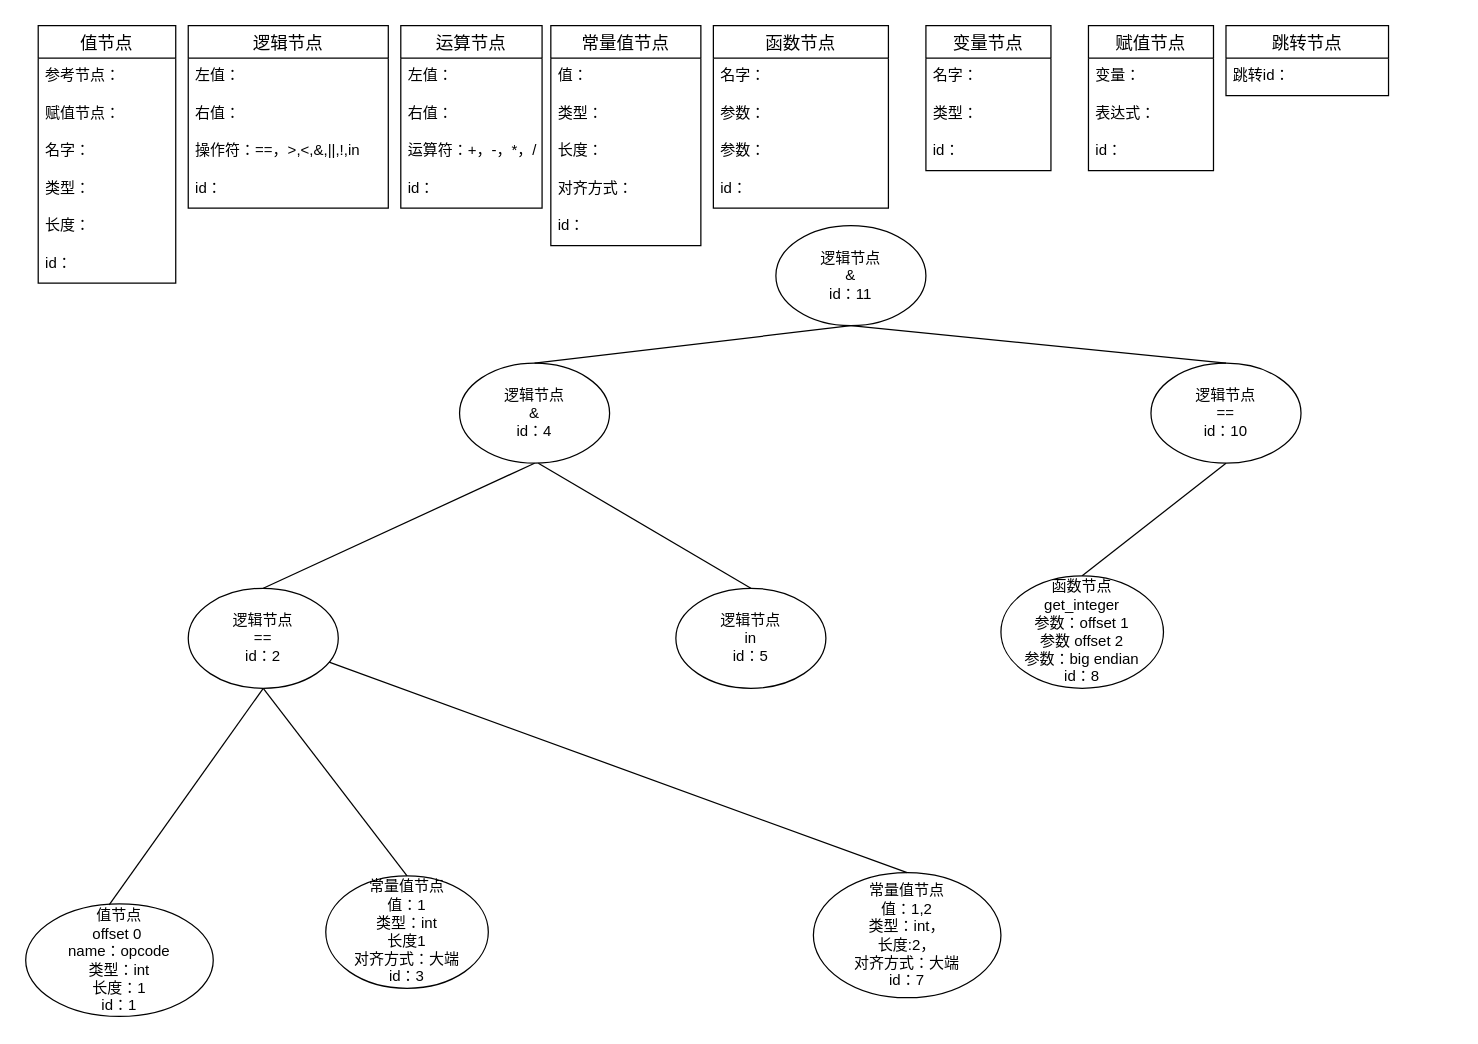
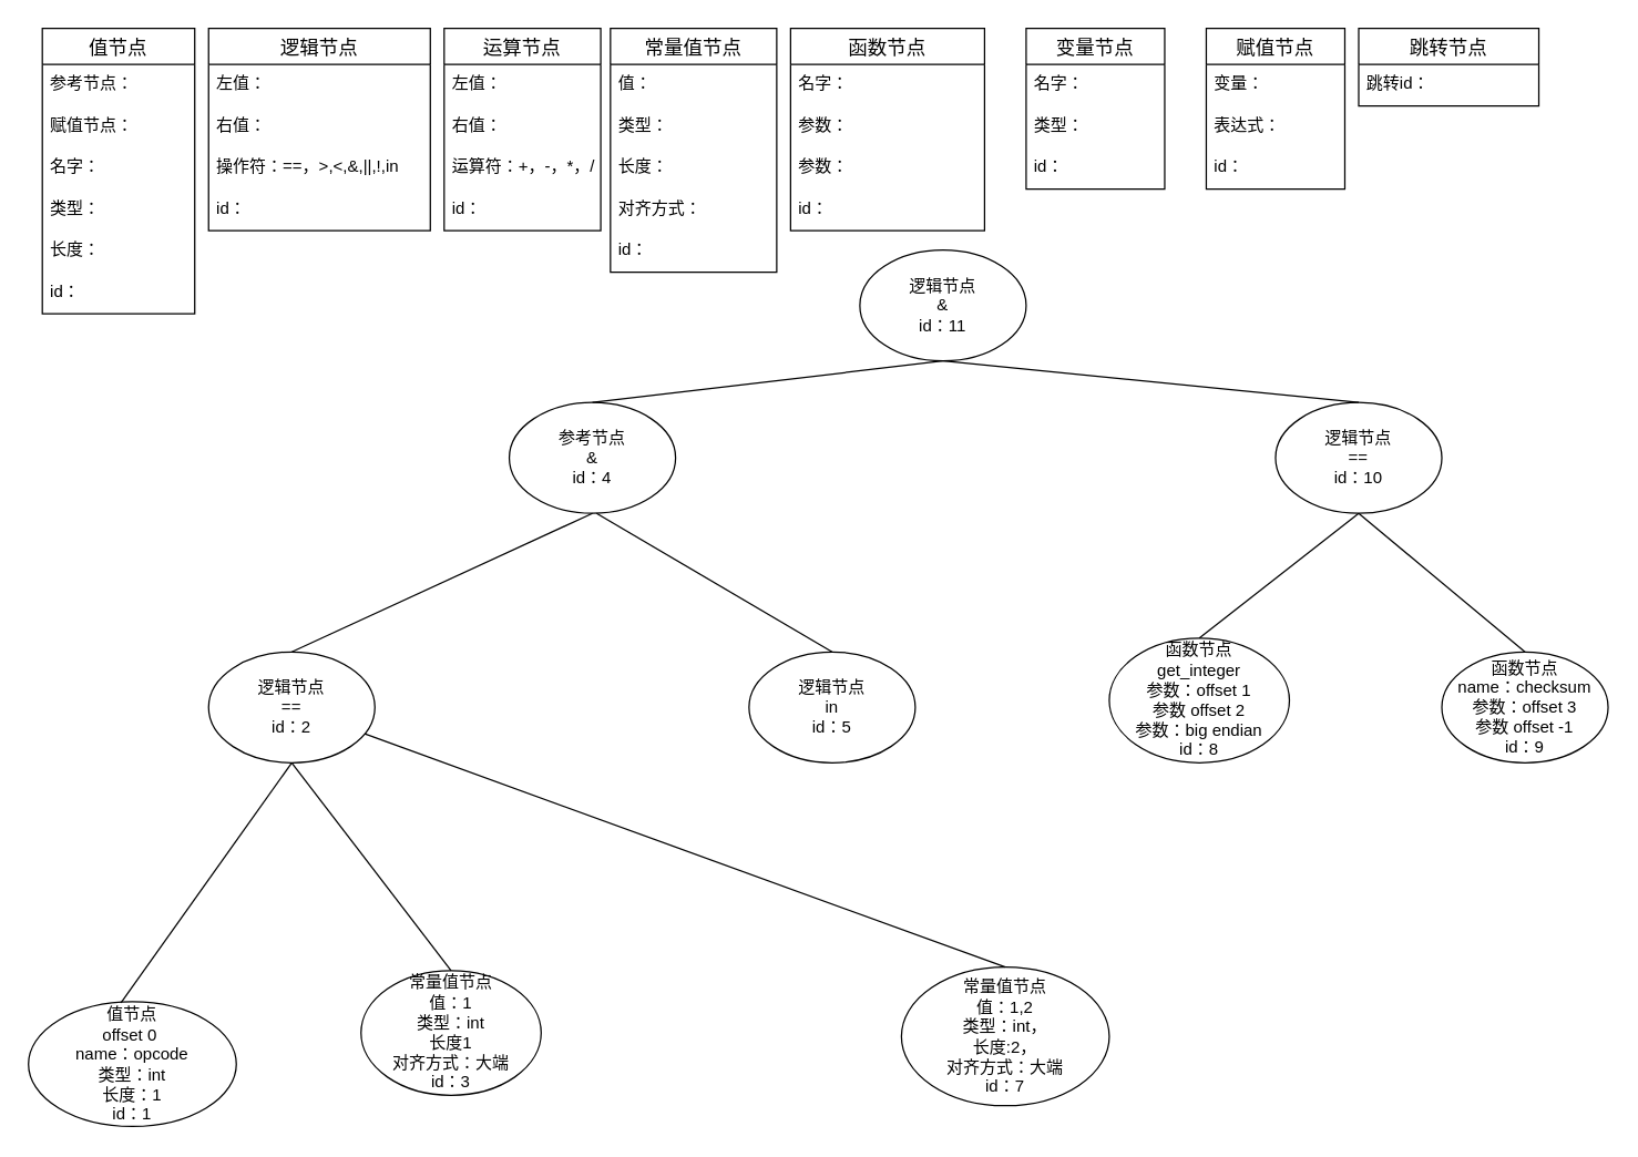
- <mxCell id="41" value="逻辑节点&lt;br&gt;&amp;amp;&lt;br&gt;id：4" style="ellipse;whiteSpace=wrap;html=1;" parent="1" vertex="1"><mxGeometry x="367" y="290" width="120" height="80" as="geometry" /></mxCell>
+ <mxCell id="41" value="参考节点&lt;br&gt;&amp;amp;&lt;br&gt;id：4" style="ellipse;whiteSpace=wrap;html=1;" parent="1" vertex="1"><mxGeometry x="367" y="290" width="120" height="80" as="geometry" /></mxCell>
+ <mxCell id="58" value="" style="endArrow=none;html=1;rounded=0;entryX=0.5;entryY=1;entryDx=0;entryDy=0;exitX=0.5;exitY=0;exitDx=0;exitDy=0;" parent="1" source="49" target="47" edge="1"><mxGeometry width="50" height="50" relative="1" as="geometry"><mxPoint x="1000" y="430" as="sourcePoint" /><mxPoint x="1050" y="380" as="targetPoint" /></mxGeometry></mxCell>
+ <mxCell id="49" value="函数节点&lt;br&gt;name：checksum&lt;br&gt;参数：offset 3&lt;br&gt;参数 offset -1&lt;br&gt;id：9" style="ellipse;whiteSpace=wrap;html=1;" parent="1" vertex="1"><mxGeometry x="1040" y="470" width="120" height="80" as="geometry" /></mxCell>
